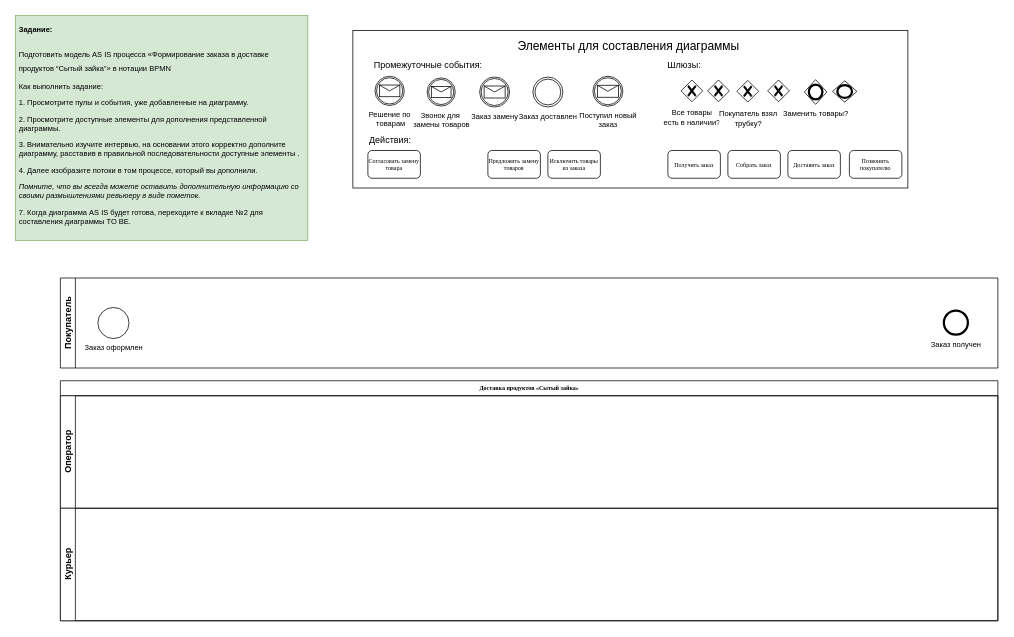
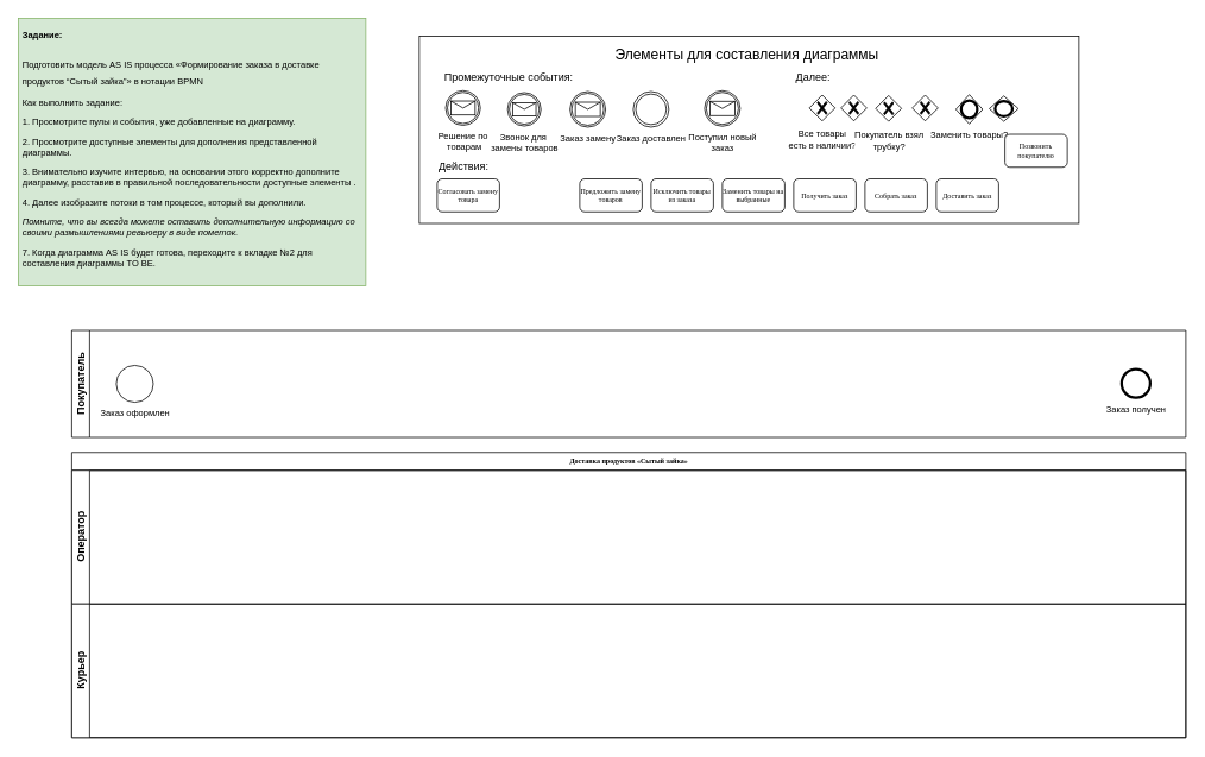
- <mxCell id="16" value="&lt;font style=&quot;font-size: 12px;&quot;&gt;Шлюзы:&lt;/font&gt;" style="text;html=1;strokeColor=none;fillColor=none;align=center;verticalAlign=middle;whiteSpace=wrap;rounded=0;fontSize=16;" parent="9" vertex="1"><mxGeometry x="412" y="30" width="60" height="30" as="geometry" /></mxCell>
+ <mxCell id="16" value="&lt;font style=&quot;font-size: 12px;&quot;&gt;Далее:&lt;/font&gt;" style="text;html=1;strokeColor=none;fillColor=none;align=center;verticalAlign=middle;whiteSpace=wrap;rounded=0;fontSize=16;" parent="9" vertex="1"><mxGeometry x="412" y="30" width="60" height="30" as="geometry" /></mxCell>
+ <mxCell id="21" value="Заменить товары на выбранные" style="rounded=1;whiteSpace=wrap;html=1;shadow=0;labelBackgroundColor=none;strokeWidth=1;fontFamily=Verdana;fontSize=8;align=center;" parent="9" vertex="1"><mxGeometry x="340" y="160" width="70" height="37" as="geometry" /></mxCell>
- <mxCell id="32" value="Позвонить покупателю" style="rounded=1;whiteSpace=wrap;html=1;shadow=0;labelBackgroundColor=none;strokeWidth=1;fontFamily=Verdana;fontSize=8;align=center;" parent="9" vertex="1"><mxGeometry x="662" y="160" width="70" height="37" as="geometry" /></mxCell>
+ <mxCell id="32" value="Позвонить покупателю" style="rounded=1;whiteSpace=wrap;html=1;shadow=0;labelBackgroundColor=none;strokeWidth=1;fontFamily=Verdana;fontSize=8;align=center;" parent="9" vertex="1"><mxGeometry x="657" y="110" width="70" height="37" as="geometry" /></mxCell>
